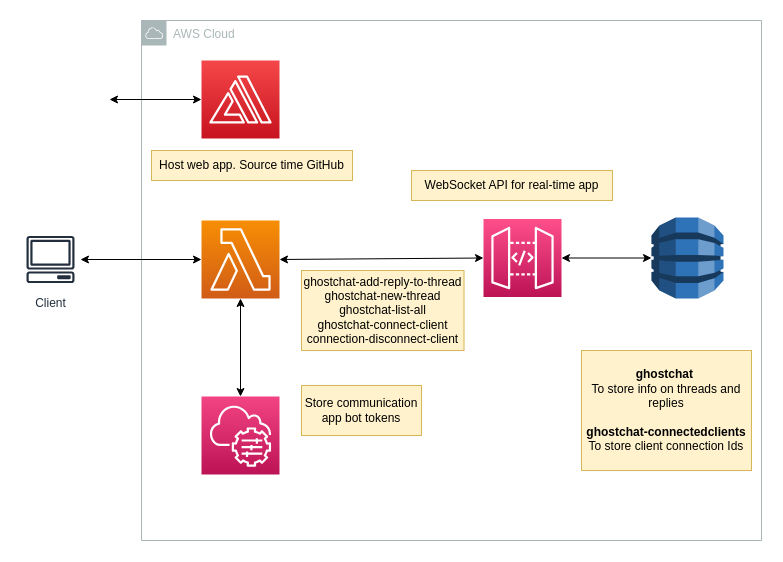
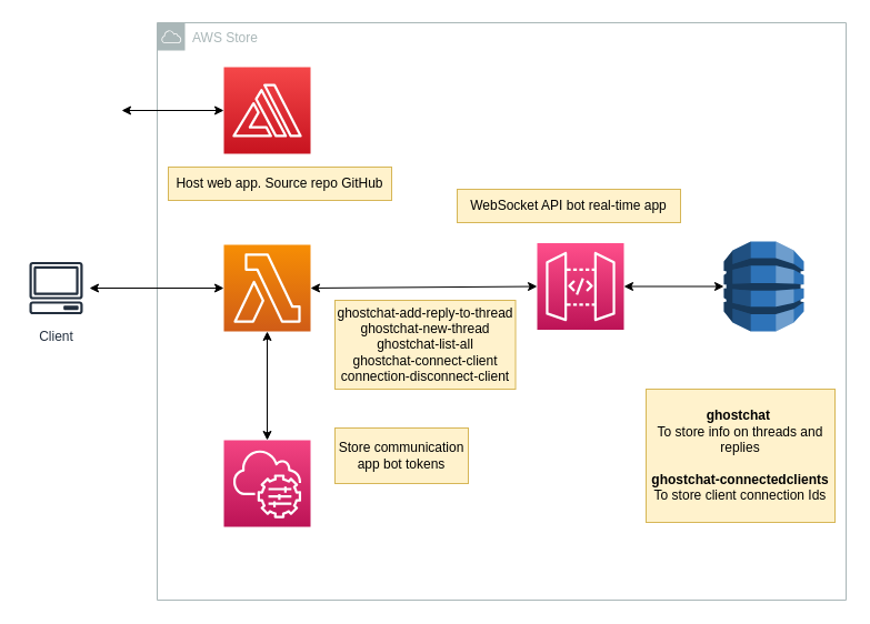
- <mxCell id="2" value="AWS Cloud" style="sketch=0;outlineConnect=0;gradientColor=none;html=1;whiteSpace=wrap;fontSize=12;fontStyle=0;shape=mxgraph.aws4.group;grIcon=mxgraph.aws4.group_aws_cloud;strokeColor=#AAB7B8;fillColor=none;verticalAlign=top;align=left;spacingLeft=30;fontColor=#AAB7B8;dashed=0;" vertex="1" parent="1"><mxGeometry x="141" y="20" width="620" height="520" as="geometry" /></mxCell>
+ <mxCell id="2" value="AWS Store" style="sketch=0;outlineConnect=0;gradientColor=none;html=1;whiteSpace=wrap;fontSize=12;fontStyle=0;shape=mxgraph.aws4.group;grIcon=mxgraph.aws4.group_aws_cloud;strokeColor=#AAB7B8;fillColor=none;verticalAlign=top;align=left;spacingLeft=30;fontColor=#AAB7B8;dashed=0;" vertex="1" parent="1"><mxGeometry x="141" y="20" width="620" height="520" as="geometry" /></mxCell>
- <mxCell id="14" value="&lt;div style=&quot;text-align: left;&quot;&gt;Host web app. Source time GitHub&lt;/div&gt;" style="text;html=1;strokeColor=#d6b656;fillColor=#fff2cc;align=center;verticalAlign=middle;whiteSpace=wrap;rounded=0;" vertex="1" parent="1"><mxGeometry x="151" y="150" width="201" height="30" as="geometry" /></mxCell>
+ <mxCell id="14" value="&lt;div style=&quot;text-align: left;&quot;&gt;Host web app. Source repo GitHub&lt;/div&gt;" style="text;html=1;strokeColor=#d6b656;fillColor=#fff2cc;align=center;verticalAlign=middle;whiteSpace=wrap;rounded=0;" vertex="1" parent="1"><mxGeometry x="151" y="150" width="201" height="30" as="geometry" /></mxCell>
- <mxCell id="9" value="&lt;div style=&quot;text-align: left;&quot;&gt;WebSocket API for real-time app&lt;/div&gt;" style="text;html=1;strokeColor=#d6b656;fillColor=#fff2cc;align=center;verticalAlign=middle;whiteSpace=wrap;rounded=0;" vertex="1" parent="1"><mxGeometry x="411" y="170" width="201" height="30" as="geometry" /></mxCell>
+ <mxCell id="9" value="&lt;div style=&quot;text-align: left;&quot;&gt;WebSocket API bot real-time app&lt;/div&gt;" style="text;html=1;strokeColor=#d6b656;fillColor=#fff2cc;align=center;verticalAlign=middle;whiteSpace=wrap;rounded=0;" vertex="1" parent="1"><mxGeometry x="411" y="170" width="201" height="30" as="geometry" /></mxCell>
